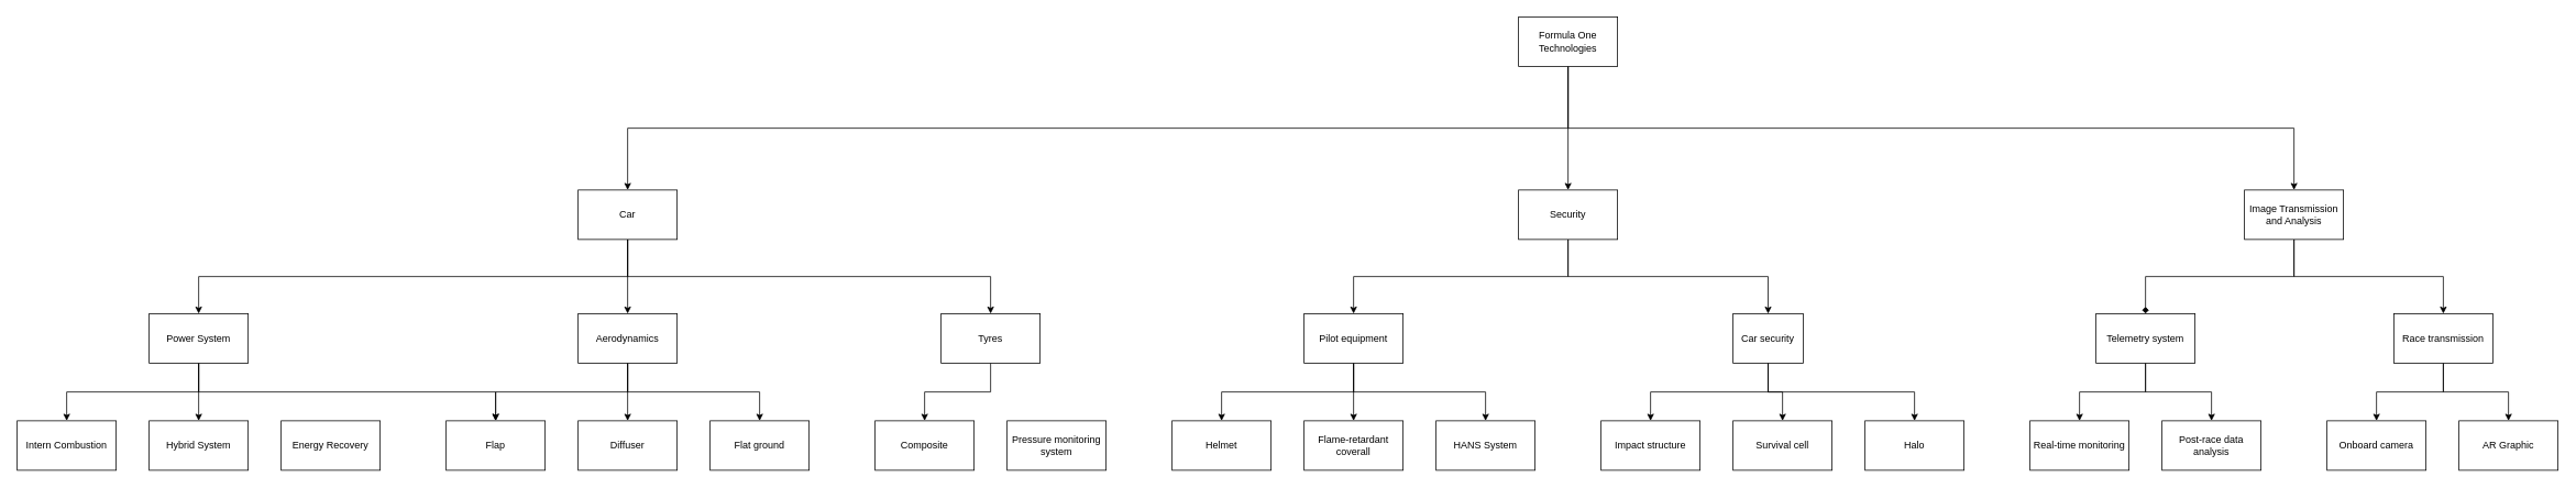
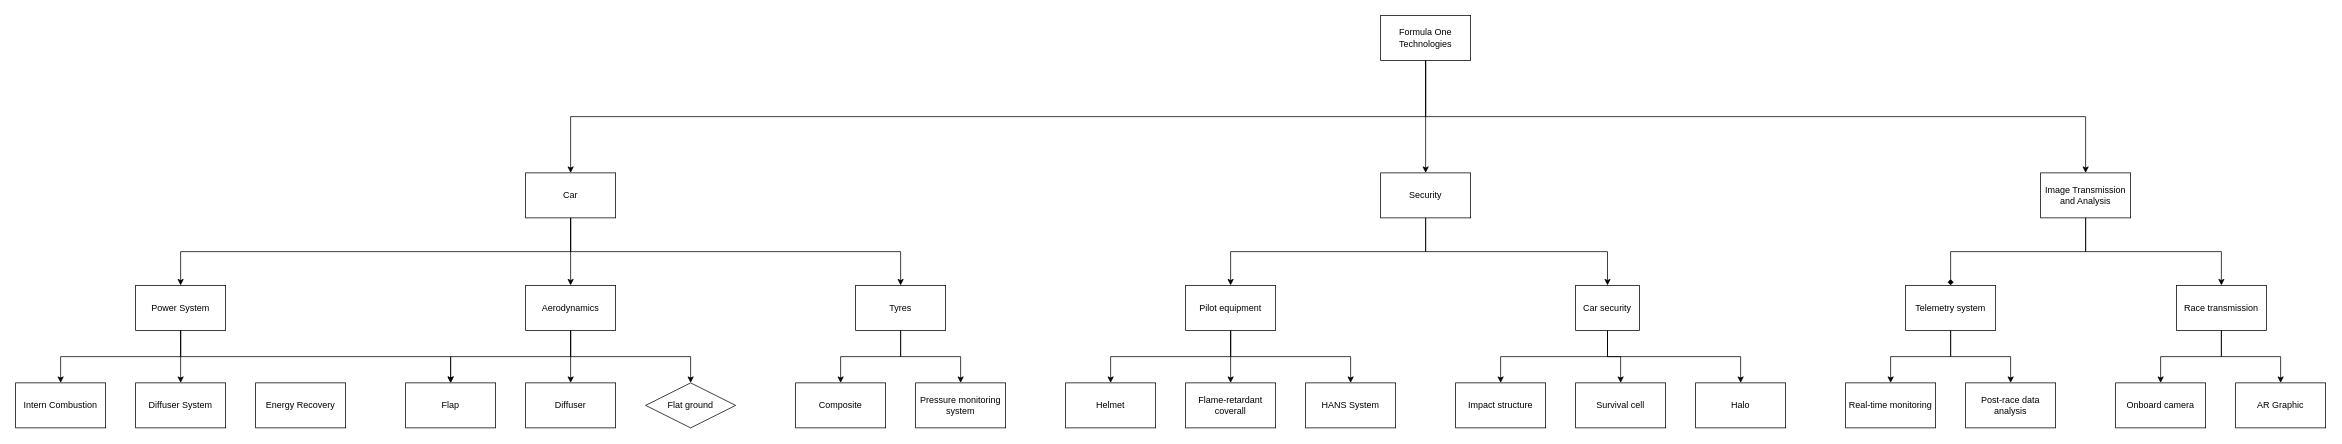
+ <mxCell id="17" style="edgeStyle=orthogonalEdgeStyle;rounded=0;orthogonalLoop=1;jettySize=auto;html=1;exitX=0.5;exitY=1;exitDx=0;exitDy=0;entryX=0.5;entryY=0;entryDx=0;entryDy=0;" edge="1" parent="1" source="18" target="33"><mxGeometry relative="1" as="geometry" /></mxCell>
- <mxCell id="28" value="Hybrid System" style="rounded=0;whiteSpace=wrap;html=1;" vertex="1" parent="1"><mxGeometry x="180" y="510" width="120" height="60" as="geometry" /></mxCell>
+ <mxCell id="28" value="Diffuser System" style="rounded=0;whiteSpace=wrap;html=1;" vertex="1" parent="1"><mxGeometry x="180" y="510" width="120" height="60" as="geometry" /></mxCell>
- <mxCell id="32" value="Flat ground" style="rounded=0;whiteSpace=wrap;html=1;" vertex="1" parent="1"><mxGeometry x="860" y="510" width="120" height="60" as="geometry" /></mxCell>
+ <mxCell id="32" value="Flat ground" style="rhombus;whiteSpace=wrap;html=1;" vertex="1" parent="1"><mxGeometry x="860" y="510" width="120" height="60" as="geometry" /></mxCell>
